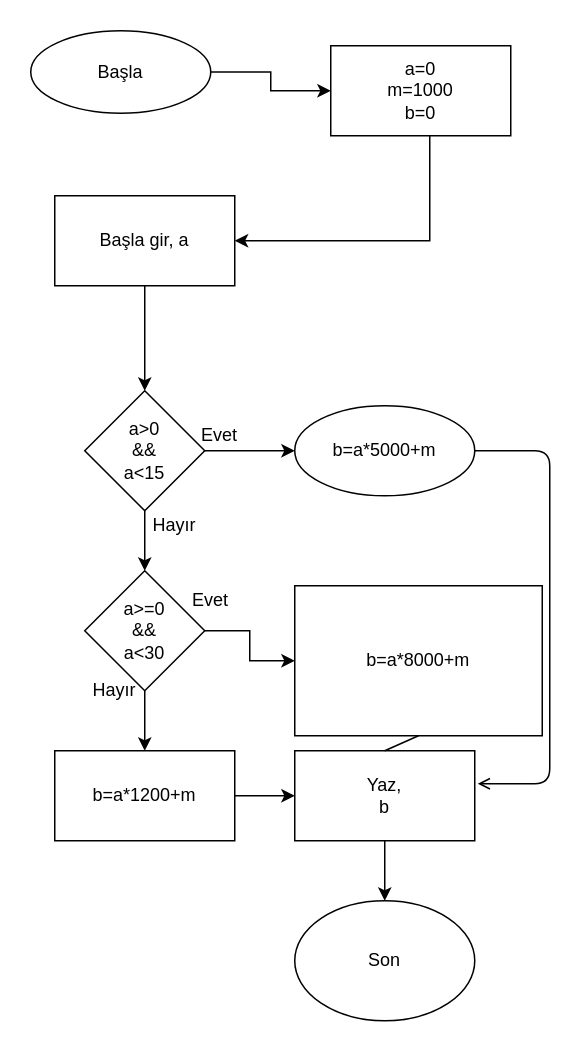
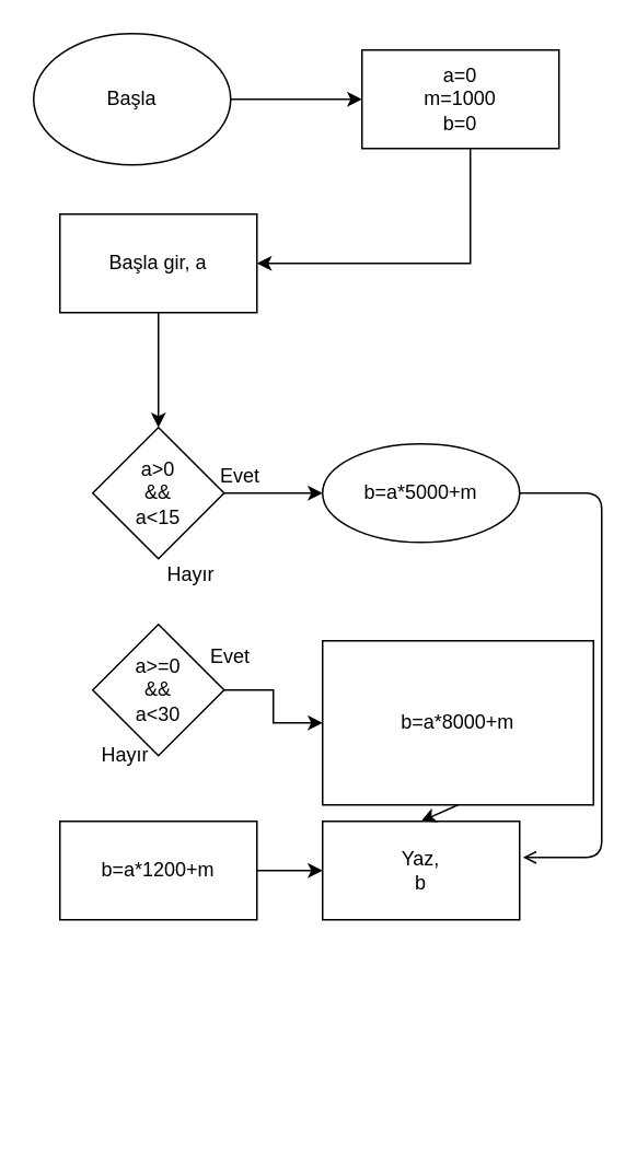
- <mxCell id="3" value="Başla" style="ellipse;whiteSpace=wrap;html=1;" vertex="1" parent="1"><mxGeometry x="20" y="20" width="120" height="55" as="geometry" /></mxCell>
+ <mxCell id="3" value="Başla" style="ellipse;whiteSpace=wrap;html=1;" vertex="1" parent="1"><mxGeometry x="20" y="20" width="120" height="80" as="geometry" /></mxCell>
- <mxCell id="9" value="" style="edgeStyle=orthogonalEdgeStyle;rounded=0;orthogonalLoop=1;jettySize=auto;html=1;" edge="1" parent="1" source="10" target="14"><mxGeometry relative="1" as="geometry" /></mxCell>
- <mxCell id="13" value="" style="edgeStyle=orthogonalEdgeStyle;rounded=0;orthogonalLoop=1;jettySize=auto;html=1;" edge="1" parent="1" source="14" target="20"><mxGeometry relative="1" as="geometry" /></mxCell>
- <mxCell id="24" value="" style="endArrow=none;html=1;exitX=0.5;exitY=1;exitDx=0;exitDy=0;entryX=0.5;entryY=0;entryDx=0;entryDy=0;" edge="1" parent="1" source="17" target="22"><mxGeometry width="50" height="50" relative="1" as="geometry"><mxPoint x="116" y="410" as="sourcePoint" /><mxPoint x="166" y="360" as="targetPoint" /></mxGeometry></mxCell>
+ <mxCell id="24" value="" style="endArrow=classic;html=1;exitX=0.5;exitY=1;exitDx=0;exitDy=0;entryX=0.5;entryY=0;entryDx=0;entryDy=0;" edge="1" parent="1" source="17" target="22"><mxGeometry width="50" height="50" relative="1" as="geometry"><mxPoint x="116" y="410" as="sourcePoint" /><mxPoint x="166" y="360" as="targetPoint" /></mxGeometry></mxCell>
- <mxCell id="21" value="" style="edgeStyle=orthogonalEdgeStyle;rounded=0;orthogonalLoop=1;jettySize=auto;html=1;" edge="1" parent="1" source="22" target="26"><mxGeometry relative="1" as="geometry" /></mxCell>
- <mxCell id="26" value="Son" style="ellipse;whiteSpace=wrap;html=1;" vertex="1" parent="1"><mxGeometry x="196" y="600" width="120" height="80" as="geometry" /></mxCell>
